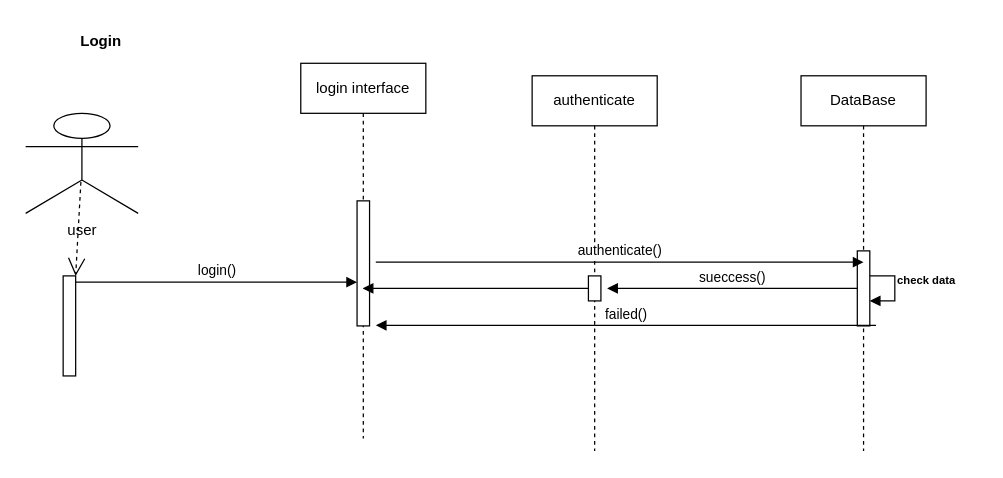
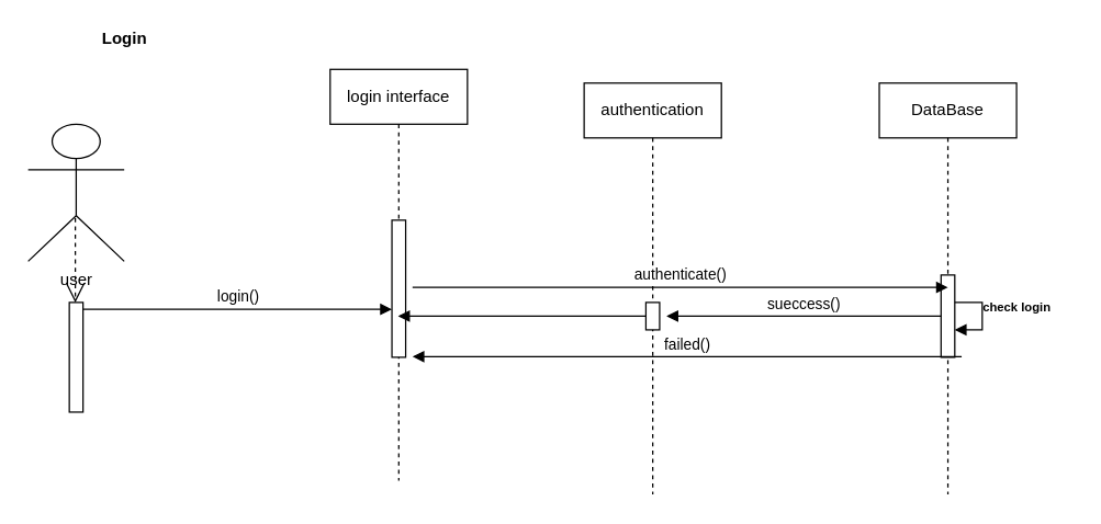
- <mxCell id="17" value="Login" style="text;align=center;fontStyle=1;verticalAlign=middle;spacingLeft=3;spacingRight=3;strokeColor=none;rotatable=0;points=[[0,0.5],[1,0.5]];portConstraint=eastwest;html=1;" vertex="1" parent="1"><mxGeometry x="40" y="20" width="80" height="26" as="geometry" /></mxCell>
+ <mxCell id="17" value="Login" style="text;align=center;fontStyle=1;verticalAlign=middle;spacingLeft=3;spacingRight=3;strokeColor=none;rotatable=0;points=[[0,0.5],[1,0.5]];portConstraint=eastwest;html=1;" vertex="1" parent="1"><mxGeometry x="50" y="15" width="80" height="26" as="geometry" /></mxCell>
- <mxCell id="2" value="authenticate" style="shape=umlLifeline;perimeter=lifelinePerimeter;whiteSpace=wrap;html=1;container=0;dropTarget=0;collapsible=0;recursiveResize=0;outlineConnect=0;portConstraint=eastwest;newEdgeStyle={&quot;edgeStyle&quot;:&quot;elbowEdgeStyle&quot;,&quot;elbow&quot;:&quot;vertical&quot;,&quot;curved&quot;:0,&quot;rounded&quot;:0};" parent="1" vertex="1"><mxGeometry x="425" y="60" width="100" height="300" as="geometry" /></mxCell>
+ <mxCell id="2" value="authentication" style="shape=umlLifeline;perimeter=lifelinePerimeter;whiteSpace=wrap;html=1;container=0;dropTarget=0;collapsible=0;recursiveResize=0;outlineConnect=0;portConstraint=eastwest;newEdgeStyle={&quot;edgeStyle&quot;:&quot;elbowEdgeStyle&quot;,&quot;elbow&quot;:&quot;vertical&quot;,&quot;curved&quot;:0,&quot;rounded&quot;:0};" parent="1" vertex="1"><mxGeometry x="425" y="60" width="100" height="300" as="geometry" /></mxCell>
- <mxCell id="4" value="user" style="shape=umlActor;verticalLabelPosition=bottom;verticalAlign=top;html=1;" vertex="1" parent="1"><mxGeometry x="20" y="90" width="90" height="80" as="geometry" /></mxCell>
+ <mxCell id="4" value="user" style="shape=umlActor;verticalLabelPosition=bottom;verticalAlign=top;html=1;" vertex="1" parent="1"><mxGeometry x="20" y="90" width="70" height="100" as="geometry" /></mxCell>
- <mxCell id="14" value="&lt;font style=&quot;font-size: 9px;&quot;&gt;check data&lt;/font&gt;" style="text;align=center;fontStyle=1;verticalAlign=middle;spacingLeft=3;spacingRight=3;strokeColor=none;rotatable=0;points=[[0,0.5],[1,0.5]];portConstraint=eastwest;html=1;" vertex="1" parent="1"><mxGeometry x="700" y="210" width="80" height="26" as="geometry" /></mxCell>
+ <mxCell id="14" value="&lt;font style=&quot;font-size: 9px;&quot;&gt;check login&lt;/font&gt;" style="text;align=center;fontStyle=1;verticalAlign=middle;spacingLeft=3;spacingRight=3;strokeColor=none;rotatable=0;points=[[0,0.5],[1,0.5]];portConstraint=eastwest;html=1;" vertex="1" parent="1"><mxGeometry x="700" y="210" width="80" height="26" as="geometry" /></mxCell>
